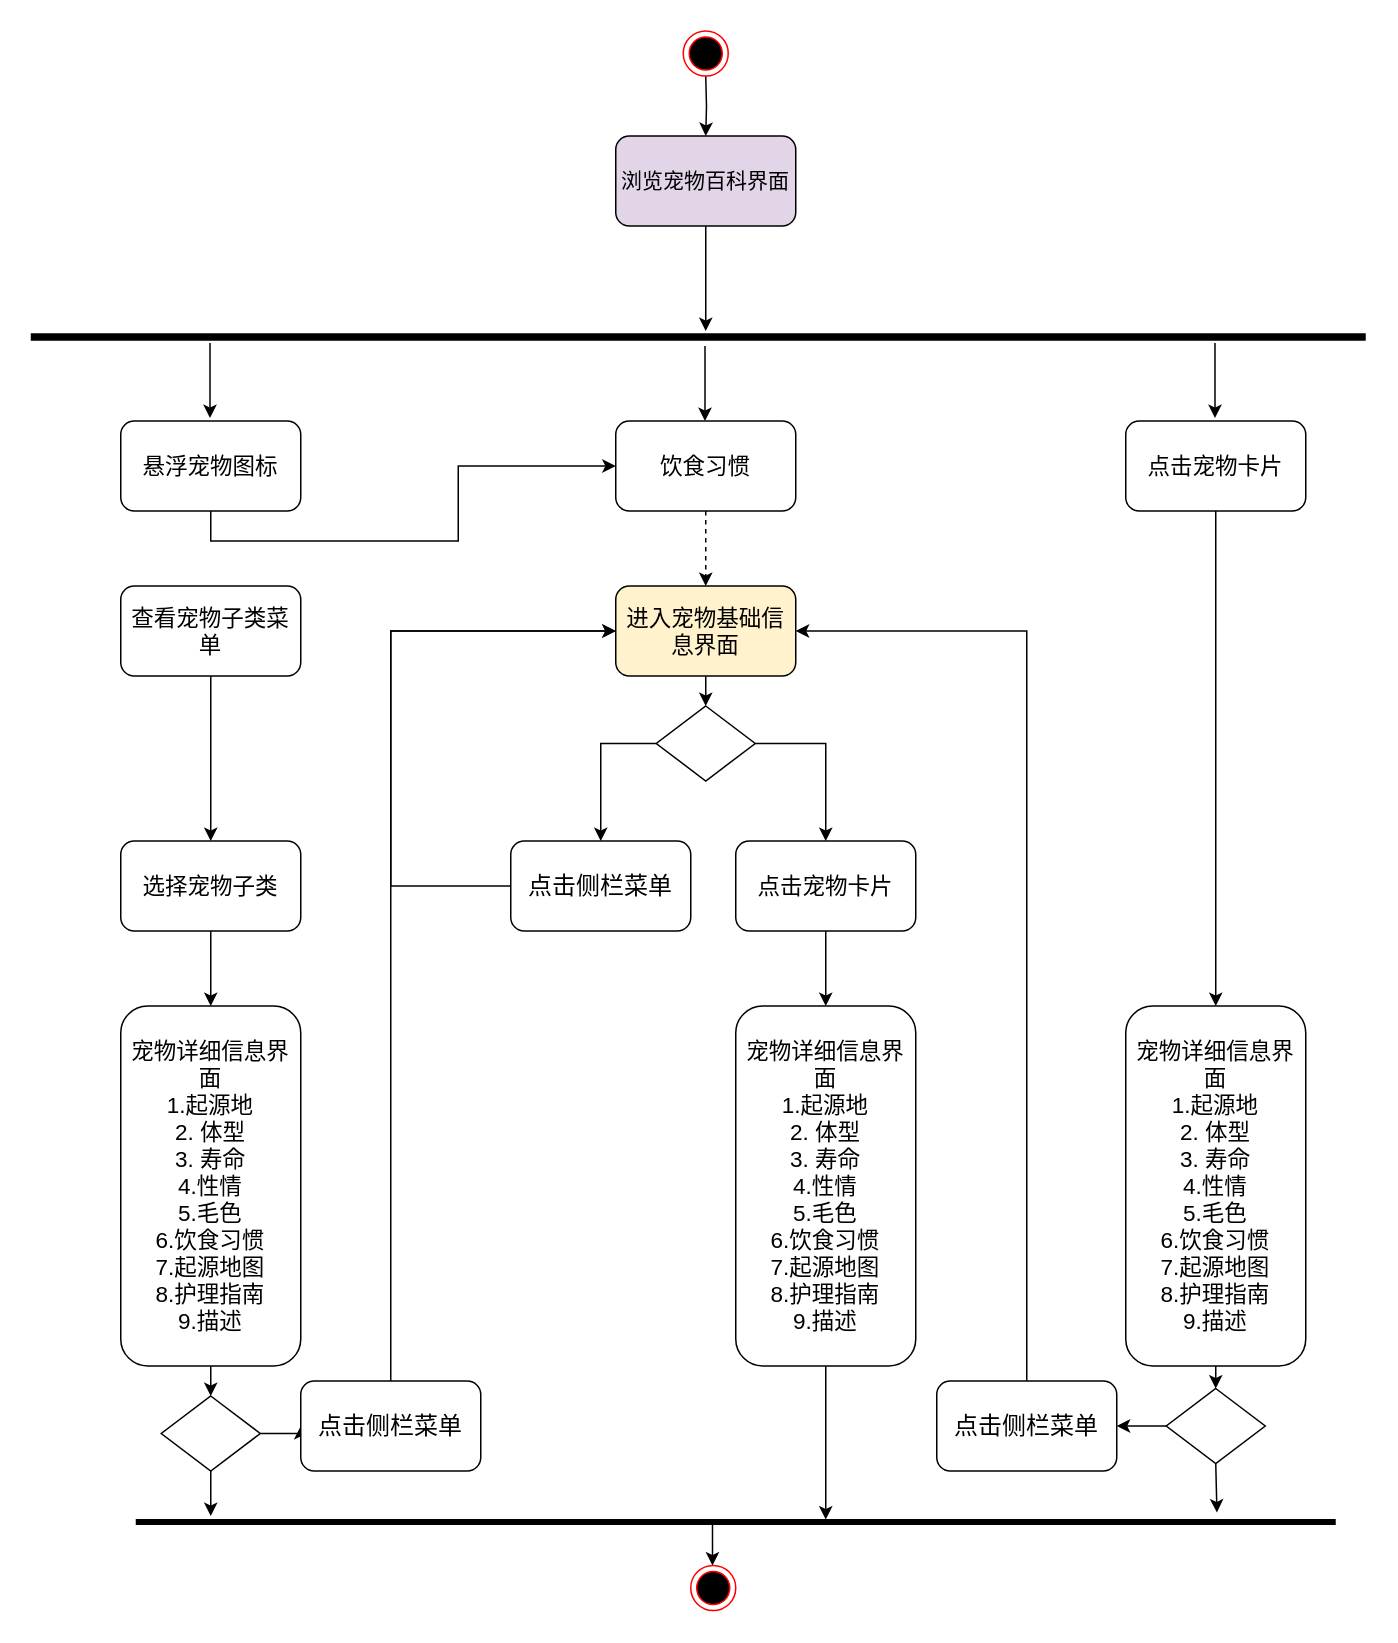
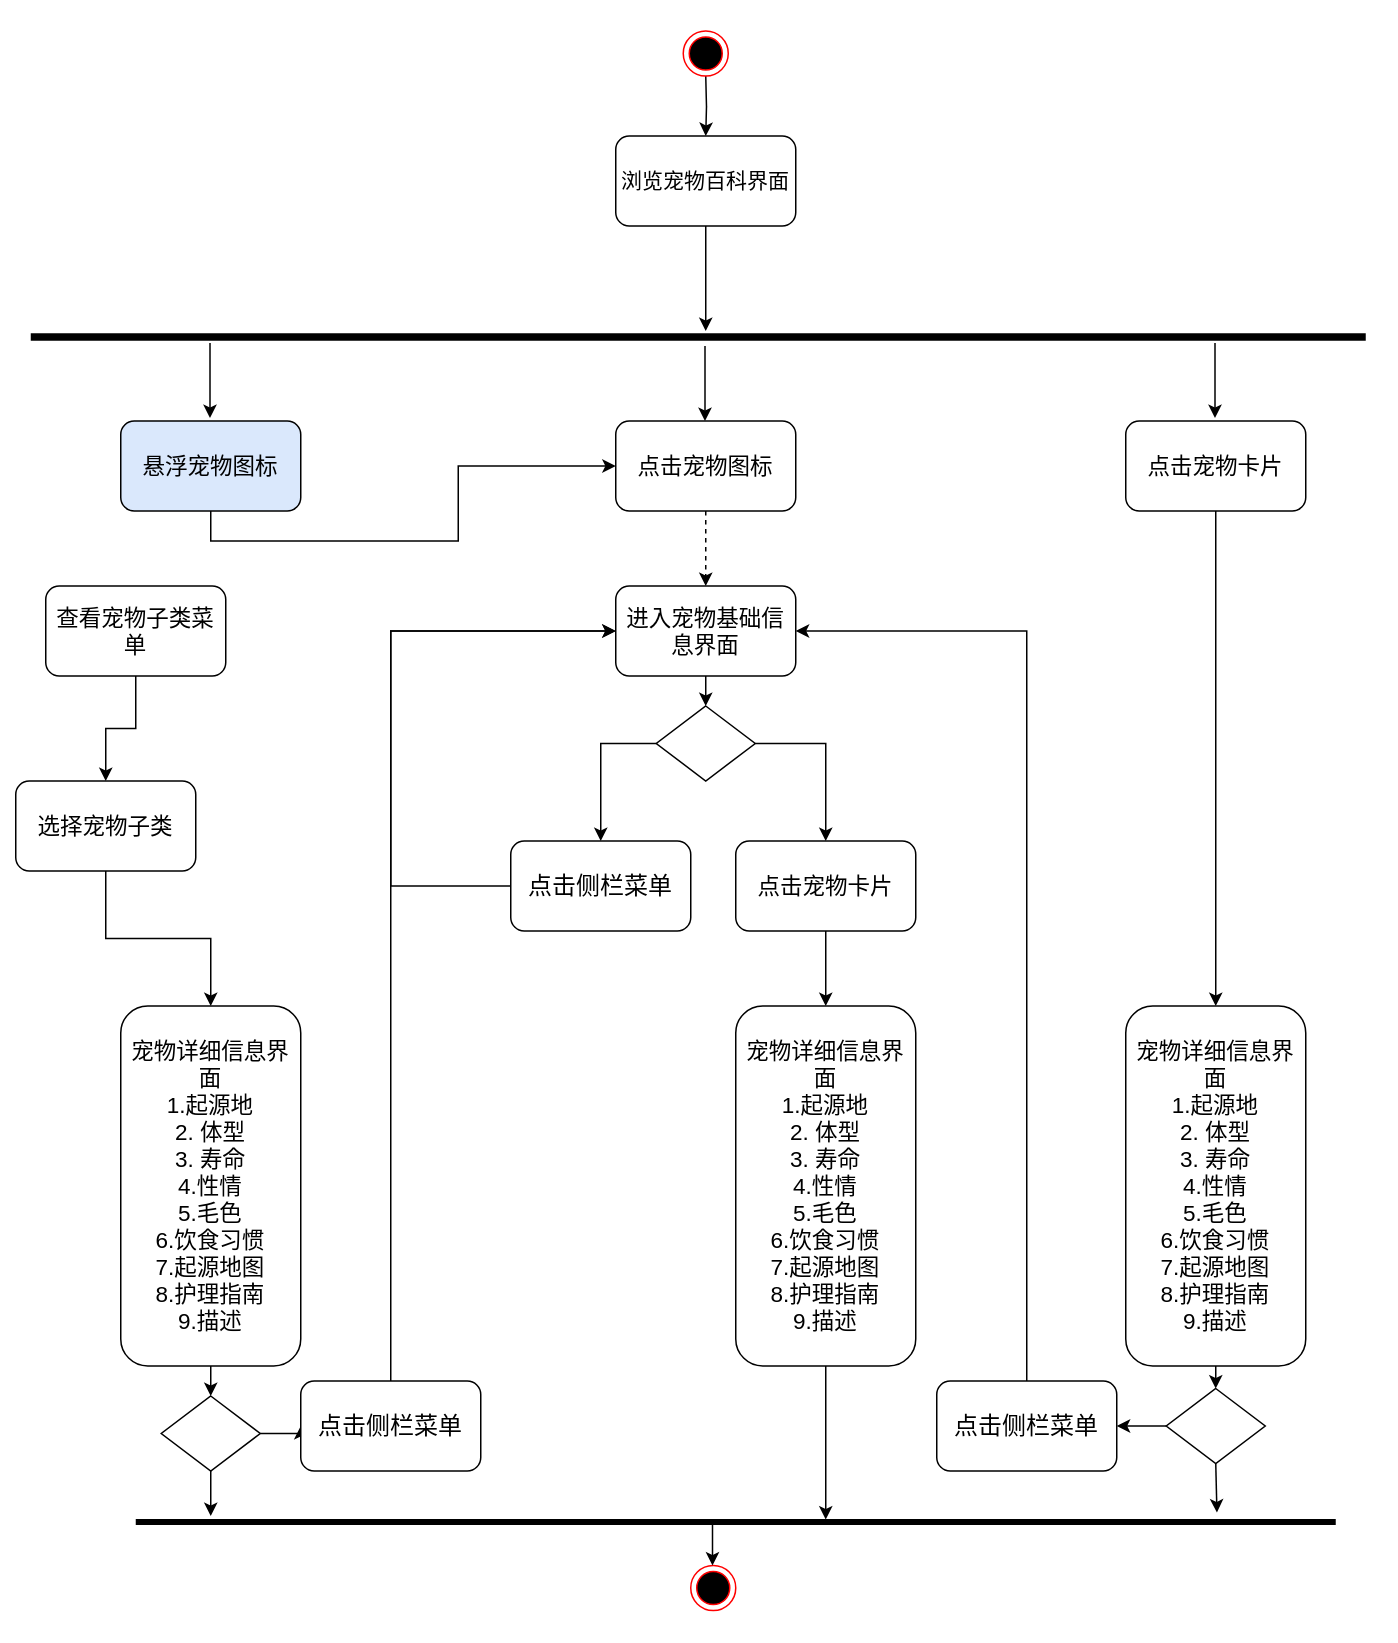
- <mxCell id="4" value="&lt;font style=&quot;font-size: 14px;&quot;&gt;浏览宠物百科界面&lt;/font&gt;" style="rounded=1;whiteSpace=wrap;html=1;fillColor=#e1d5e7;" parent="1" vertex="1"><mxGeometry x="410" y="90" width="120" height="60" as="geometry" /></mxCell>
+ <mxCell id="4" value="&lt;font style=&quot;font-size: 14px;&quot;&gt;浏览宠物百科界面&lt;/font&gt;" style="rounded=1;whiteSpace=wrap;html=1;" parent="1" vertex="1"><mxGeometry x="410" y="90" width="120" height="60" as="geometry" /></mxCell>
- <mxCell id="8" value="&lt;font style=&quot;font-size: 15px;&quot;&gt;悬浮宠物图标&lt;/font&gt;" style="rounded=1;whiteSpace=wrap;html=1;" parent="1" vertex="1"><mxGeometry x="80" y="280" width="120" height="60" as="geometry" /></mxCell>
+ <mxCell id="8" value="&lt;font style=&quot;font-size: 15px;&quot;&gt;悬浮宠物图标&lt;/font&gt;" style="rounded=1;whiteSpace=wrap;html=1;fillColor=#dae8fc;" parent="1" vertex="1"><mxGeometry x="80" y="280" width="120" height="60" as="geometry" /></mxCell>
- <mxCell id="6" value="&lt;font style=&quot;font-size: 15px;&quot;&gt;饮食习惯&lt;/font&gt;" style="rounded=1;whiteSpace=wrap;html=1;" parent="1" vertex="1"><mxGeometry x="410" y="280" width="120" height="60" as="geometry" /></mxCell>
+ <mxCell id="6" value="&lt;font style=&quot;font-size: 15px;&quot;&gt;点击宠物图标&lt;/font&gt;" style="rounded=1;whiteSpace=wrap;html=1;" parent="1" vertex="1"><mxGeometry x="410" y="280" width="120" height="60" as="geometry" /></mxCell>
- <mxCell id="23" value="&lt;font style=&quot;font-size: 15px;&quot;&gt;查看宠物子类菜单&lt;/font&gt;" style="rounded=1;whiteSpace=wrap;html=1;" parent="1" vertex="1"><mxGeometry x="80" y="390" width="120" height="60" as="geometry" /></mxCell>
+ <mxCell id="23" value="&lt;font style=&quot;font-size: 15px;&quot;&gt;查看宠物子类菜单&lt;/font&gt;" style="rounded=1;whiteSpace=wrap;html=1;" parent="1" vertex="1"><mxGeometry x="30" y="390" width="120" height="60" as="geometry" /></mxCell>
- <mxCell id="12" value="&lt;font style=&quot;font-size: 15px;&quot;&gt;进入宠物基础信息界面&lt;/font&gt;" style="rounded=1;whiteSpace=wrap;html=1;fillColor=#fff2cc;" parent="1" vertex="1"><mxGeometry x="410" y="390" width="120" height="60" as="geometry" /></mxCell>
+ <mxCell id="12" value="&lt;font style=&quot;font-size: 15px;&quot;&gt;进入宠物基础信息界面&lt;/font&gt;" style="rounded=1;whiteSpace=wrap;html=1;" parent="1" vertex="1"><mxGeometry x="410" y="390" width="120" height="60" as="geometry" /></mxCell>
- <mxCell id="25" value="&lt;font style=&quot;font-size: 15px;&quot;&gt;选择宠物子类&lt;/font&gt;" style="rounded=1;whiteSpace=wrap;html=1;" parent="1" vertex="1"><mxGeometry x="80" y="560" width="120" height="60" as="geometry" /></mxCell>
+ <mxCell id="25" value="&lt;font style=&quot;font-size: 15px;&quot;&gt;选择宠物子类&lt;/font&gt;" style="rounded=1;whiteSpace=wrap;html=1;" parent="1" vertex="1"><mxGeometry x="10" y="520" width="120" height="60" as="geometry" /></mxCell>
